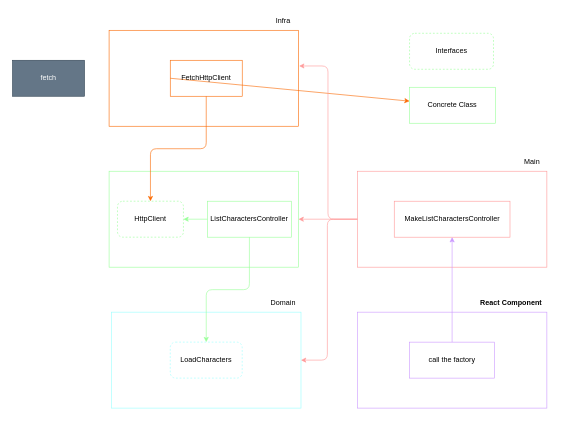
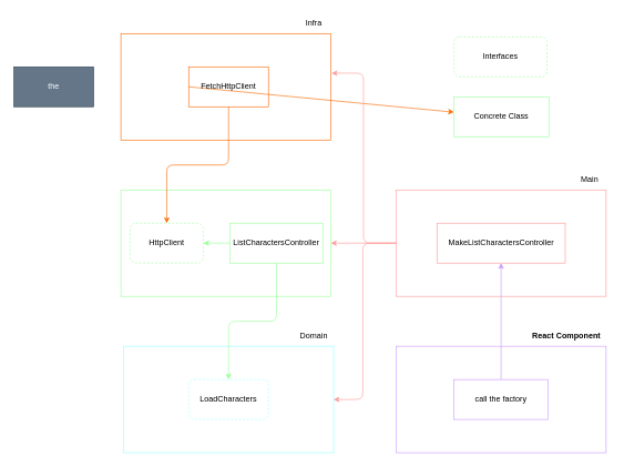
- <mxCell id="26" value="fetch" style="whiteSpace=wrap;html=1;strokeColor=#314354;fillColor=#647687;fontColor=#ffffff;" vertex="1" parent="1"><mxGeometry x="20" y="100" width="120" height="60" as="geometry" /></mxCell>
+ <mxCell id="26" value="the" style="whiteSpace=wrap;html=1;strokeColor=#314354;fillColor=#647687;fontColor=#ffffff;" vertex="1" parent="1"><mxGeometry x="20" y="100" width="120" height="60" as="geometry" /></mxCell>
